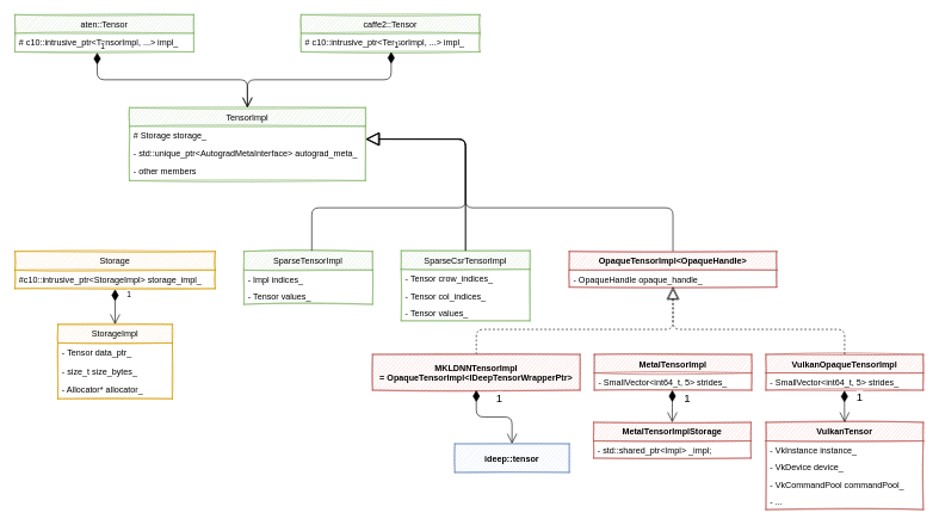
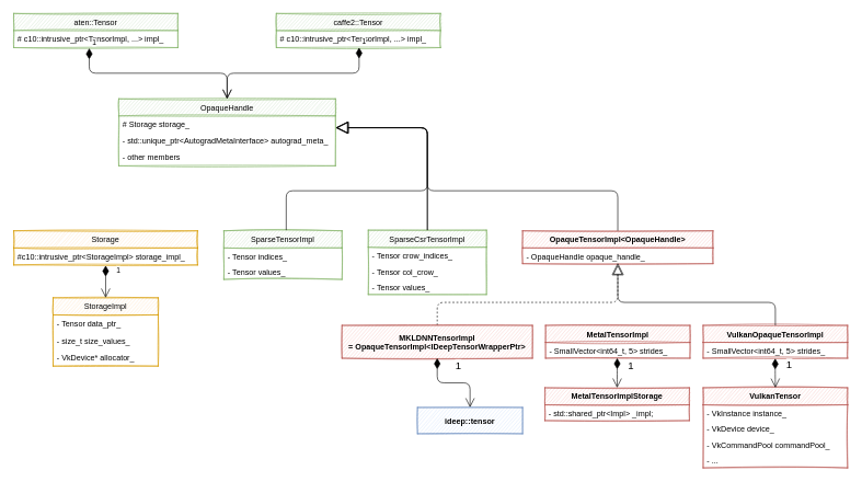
- <mxCell id="2" value="TensorImpl" style="swimlane;fontStyle=0;childLayout=stackLayout;horizontal=1;startSize=26;fillColor=#d5e8d4;horizontalStack=0;resizeParent=1;resizeParentMax=0;resizeLast=0;collapsible=1;marginBottom=0;strokeColor=#82b366;sketch=1;" parent="1" vertex="1"><mxGeometry x="180" y="150" width="330" height="102" as="geometry" /></mxCell>
+ <mxCell id="2" value="OpaqueHandle" style="swimlane;fontStyle=0;childLayout=stackLayout;horizontal=1;startSize=26;fillColor=#d5e8d4;horizontalStack=0;resizeParent=1;resizeParentMax=0;resizeLast=0;collapsible=1;marginBottom=0;strokeColor=#82b366;sketch=1;" parent="1" vertex="1"><mxGeometry x="180" y="150" width="330" height="102" as="geometry" /></mxCell>
- <mxCell id="20" value="- Impl indices_" style="text;strokeColor=none;fillColor=none;align=left;verticalAlign=top;spacingLeft=4;spacingRight=4;overflow=hidden;rotatable=0;points=[[0,0.5],[1,0.5]];portConstraint=eastwest;sketch=1;" parent="19" vertex="1"><mxGeometry y="26" width="180" height="24" as="geometry" /></mxCell>
+ <mxCell id="20" value="- Tensor indices_" style="text;strokeColor=none;fillColor=none;align=left;verticalAlign=top;spacingLeft=4;spacingRight=4;overflow=hidden;rotatable=0;points=[[0,0.5],[1,0.5]];portConstraint=eastwest;sketch=1;" parent="19" vertex="1"><mxGeometry y="26" width="180" height="24" as="geometry" /></mxCell>
- <mxCell id="24" value="- Tensor col_indices_" style="text;strokeColor=none;fillColor=none;align=left;verticalAlign=top;spacingLeft=4;spacingRight=4;overflow=hidden;rotatable=0;points=[[0,0.5],[1,0.5]];portConstraint=eastwest;sketch=1;" parent="22" vertex="1"><mxGeometry y="50" width="180" height="24" as="geometry" /></mxCell>
+ <mxCell id="24" value="- Tensor col_crow_" style="text;strokeColor=none;fillColor=none;align=left;verticalAlign=top;spacingLeft=4;spacingRight=4;overflow=hidden;rotatable=0;points=[[0,0.5],[1,0.5]];portConstraint=eastwest;sketch=1;" parent="22" vertex="1"><mxGeometry y="50" width="180" height="24" as="geometry" /></mxCell>
- <mxCell id="47" value="" style="endArrow=block;endSize=16;endFill=0;html=1;fontSize=16;entryX=0.5;entryY=0.958;entryDx=0;entryDy=0;entryPerimeter=0;exitX=0.5;exitY=0;exitDx=0;exitDy=0;dashed=1;" parent="1" source="38" target="27" edge="1"><mxGeometry x="-0.032" y="-20" width="160" relative="1" as="geometry"><mxPoint x="950" y="505" as="sourcePoint" /><mxPoint x="950" y="412.008" as="targetPoint" /><mxPoint as="offset" /><Array as="points"><mxPoint x="1180" y="460" /><mxPoint x="940" y="460" /></Array></mxGeometry></mxCell>
+ <mxCell id="47" value="" style="endArrow=block;endSize=16;endFill=0;html=1;fontSize=16;entryX=0.5;entryY=0.958;entryDx=0;entryDy=0;entryPerimeter=0;exitX=0.5;exitY=0;exitDx=0;exitDy=0;" parent="1" source="38" target="27" edge="1"><mxGeometry x="-0.032" y="-20" width="160" relative="1" as="geometry"><mxPoint x="950" y="505" as="sourcePoint" /><mxPoint x="950" y="412.008" as="targetPoint" /><mxPoint as="offset" /><Array as="points"><mxPoint x="1180" y="460" /><mxPoint x="940" y="460" /></Array></mxGeometry></mxCell>
- <mxCell id="10" value="- size_t size_bytes_" style="text;strokeColor=none;fillColor=none;align=left;verticalAlign=top;spacingLeft=4;spacingRight=4;overflow=hidden;rotatable=0;points=[[0,0.5],[1,0.5]];portConstraint=eastwest;sketch=1;" parent="8" vertex="1"><mxGeometry y="52" width="160" height="26" as="geometry" /></mxCell>
+ <mxCell id="10" value="- size_t size_values_" style="text;strokeColor=none;fillColor=none;align=left;verticalAlign=top;spacingLeft=4;spacingRight=4;overflow=hidden;rotatable=0;points=[[0,0.5],[1,0.5]];portConstraint=eastwest;sketch=1;" parent="8" vertex="1"><mxGeometry y="52" width="160" height="26" as="geometry" /></mxCell>
- <mxCell id="11" value="- Allocator* allocator_" style="text;strokeColor=none;fillColor=none;align=left;verticalAlign=top;spacingLeft=4;spacingRight=4;overflow=hidden;rotatable=0;points=[[0,0.5],[1,0.5]];portConstraint=eastwest;sketch=1;" parent="8" vertex="1"><mxGeometry y="78" width="160" height="26" as="geometry" /></mxCell>
+ <mxCell id="11" value="- VkDevice* allocator_" style="text;strokeColor=none;fillColor=none;align=left;verticalAlign=top;spacingLeft=4;spacingRight=4;overflow=hidden;rotatable=0;points=[[0,0.5],[1,0.5]];portConstraint=eastwest;sketch=1;" parent="8" vertex="1"><mxGeometry y="78" width="160" height="26" as="geometry" /></mxCell>
